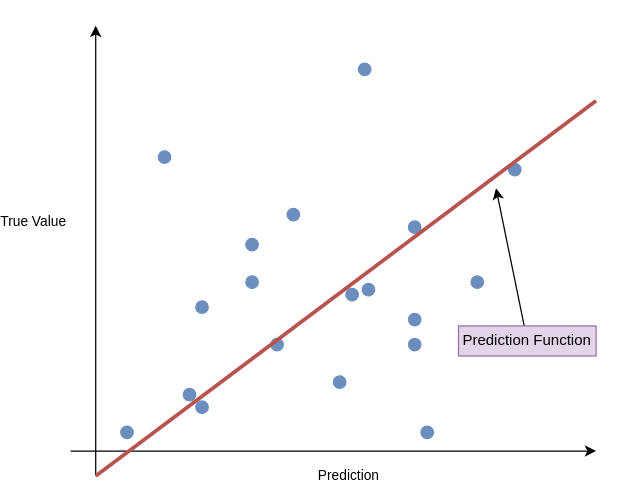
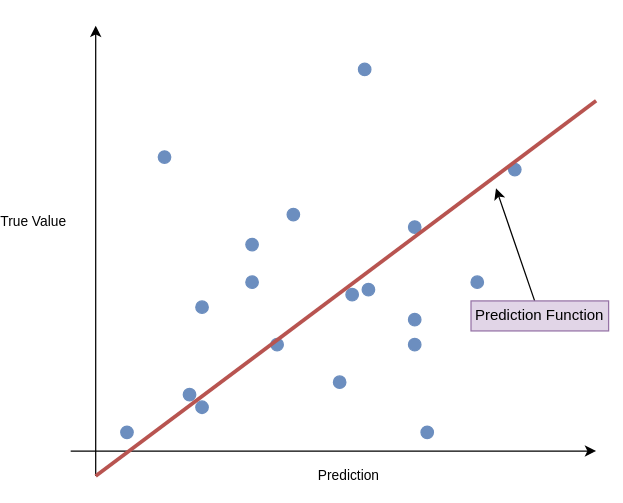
- <mxCell id="25" value="Prediction Function" style="rounded=0;whiteSpace=wrap;html=1;fillColor=#e1d5e7;strokeColor=#9673a6;" vertex="1" parent="1"><mxGeometry x="330" y="260" width="110" height="24" as="geometry" /></mxCell>
+ <mxCell id="25" value="Prediction Function" style="rounded=0;whiteSpace=wrap;html=1;fillColor=#e1d5e7;strokeColor=#9673a6;" vertex="1" parent="1"><mxGeometry x="340" y="240" width="110" height="24" as="geometry" /></mxCell>
